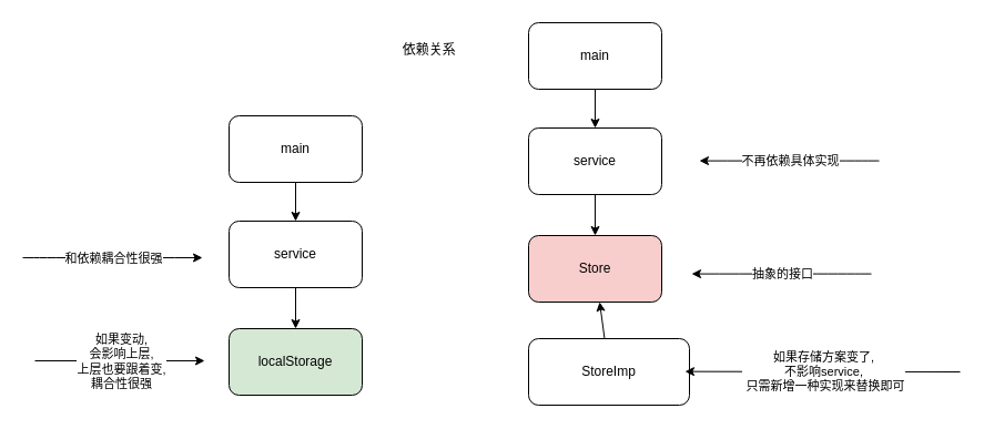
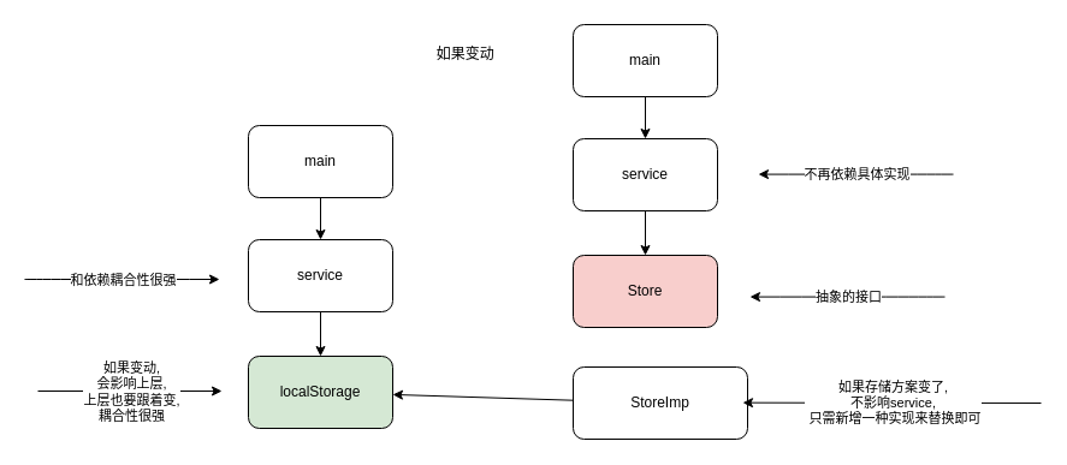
- <mxCell id="7" value="&amp;nbsp;依赖关系" style="text;html=1;strokeColor=none;fillColor=none;align=center;verticalAlign=middle;whiteSpace=wrap;rounded=0;movable=0;resizable=0;rotatable=0;deletable=0;editable=0;connectable=0;" vertex="1" parent="1"><mxGeometry x="355" y="30" width="60" height="30" as="geometry" /></mxCell>
+ <mxCell id="7" value="&amp;nbsp;如果变动" style="text;html=1;strokeColor=none;fillColor=none;align=center;verticalAlign=middle;whiteSpace=wrap;rounded=0;movable=0;resizable=0;rotatable=0;deletable=0;editable=0;connectable=0;" vertex="1" parent="1"><mxGeometry x="355" y="30" width="60" height="30" as="geometry" /></mxCell>
- <mxCell id="13" value="" style="edgeStyle=none;html=1;movable=0;resizable=0;rotatable=0;deletable=0;editable=0;connectable=0;" edge="1" parent="1" source="14" target="12"><mxGeometry relative="1" as="geometry" /></mxCell>
+ <mxCell id="13" value="" style="edgeStyle=none;html=1;movable=0;resizable=0;rotatable=0;deletable=0;editable=0;connectable=0;" edge="1" parent="1" source="14" target="6"><mxGeometry relative="1" as="geometry" /></mxCell>
